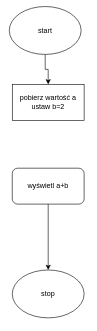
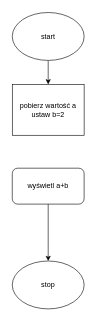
- <mxCell id="3" value="start" style="ellipse;whiteSpace=wrap;html=1;" vertex="1" parent="1"><mxGeometry x="15" y="10" width="120" height="80" as="geometry" /></mxCell>
+ <mxCell id="3" value="start" style="ellipse;whiteSpace=wrap;html=1;" vertex="1" parent="1"><mxGeometry x="20" y="20" width="120" height="80" as="geometry" /></mxCell>
- <mxCell id="5" value="pobierz wartość a&lt;br&gt;ustaw b=2" style="rounded=0;whiteSpace=wrap;html=1;" vertex="1" parent="1"><mxGeometry x="20" y="140" width="120" height="60" as="geometry" /></mxCell>
+ <mxCell id="5" value="pobierz wartość a&lt;br&gt;ustaw b=2" style="rounded=0;whiteSpace=wrap;html=1;" vertex="1" parent="1"><mxGeometry x="20" y="140" width="120" height="85" as="geometry" /></mxCell>
- <mxCell id="4" value="stop" style="ellipse;whiteSpace=wrap;html=1;" vertex="1" parent="1"><mxGeometry x="20" y="450" width="120" height="80" as="geometry" /></mxCell>
+ <mxCell id="4" value="stop" style="ellipse;whiteSpace=wrap;html=1;" vertex="1" parent="1"><mxGeometry x="20" y="435" width="120" height="80" as="geometry" /></mxCell>
